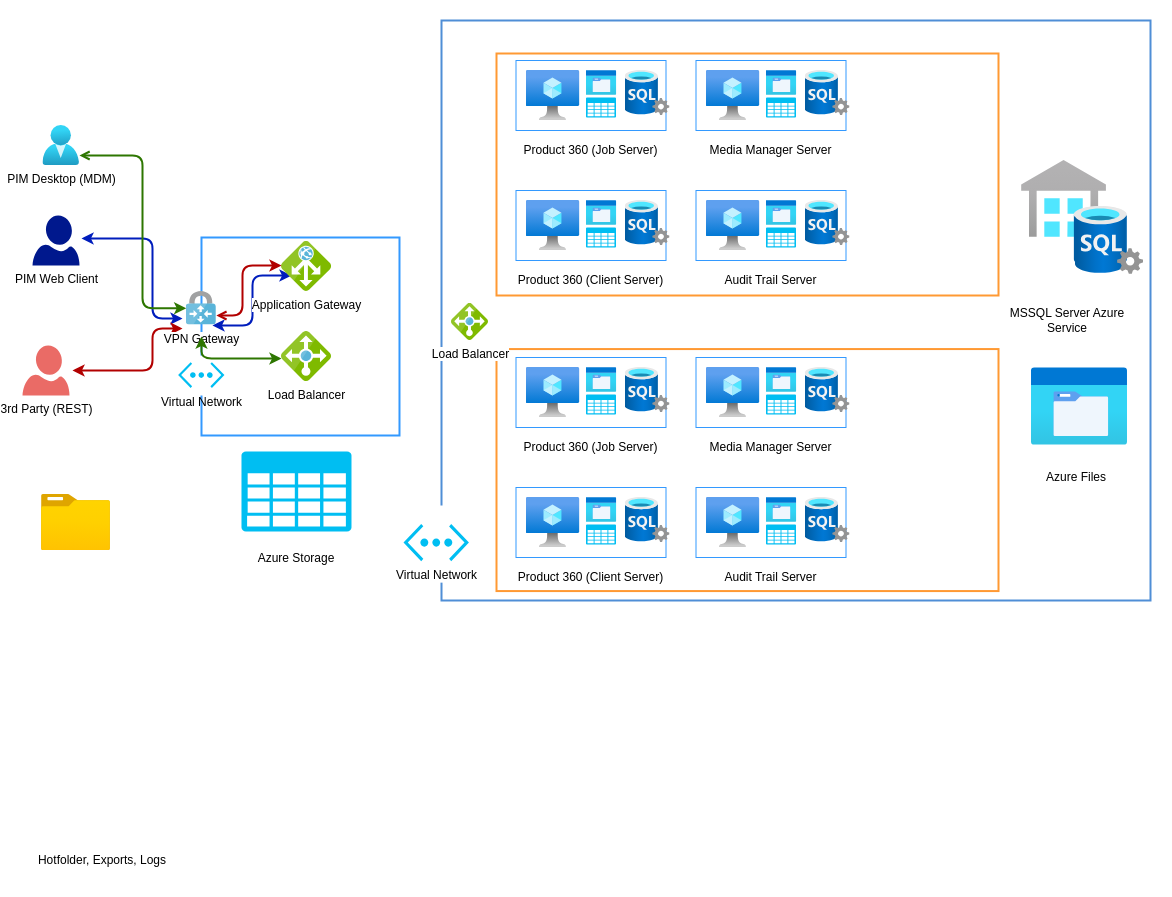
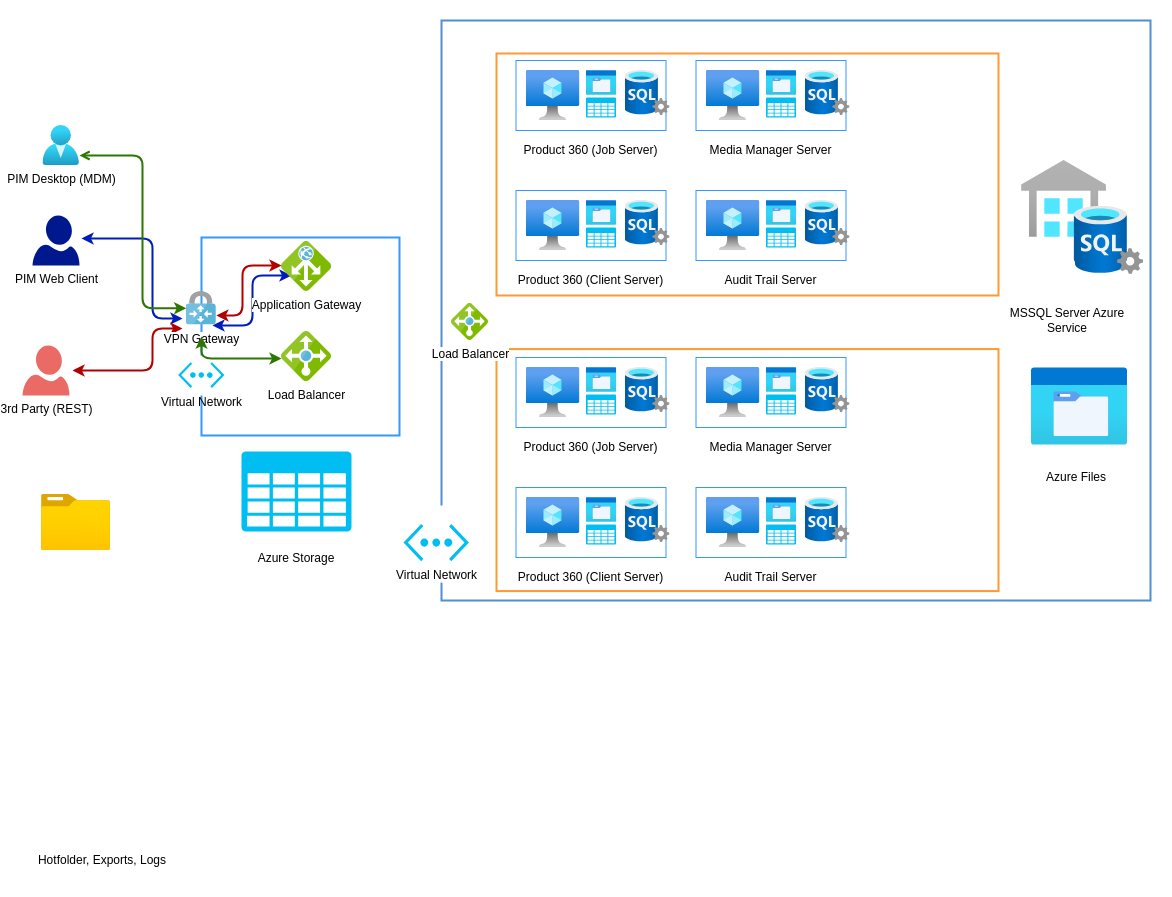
- <mxCell id="89" value="" style="endArrow=open;startArrow=classic;html=1;strokeWidth=2;edgeStyle=orthogonalEdgeStyle;fillColor=#e51400;strokeColor=#B20000;exitX=0;exitY=0.48;exitDx=0;exitDy=0;exitPerimeter=0;" edge="1" parent="1" source="78" target="77"><mxGeometry x="-71" y="-165" width="50" height="50" as="geometry"><mxPoint x="190" y="338" as="sourcePoint" /><mxPoint x="80.008" y="380" as="targetPoint" /><Array as="points"><mxPoint x="240" y="265" /><mxPoint x="240" y="315" /></Array></mxGeometry></mxCell>
+ <mxCell id="89" value="" style="endArrow=classic;startArrow=classic;html=1;strokeWidth=2;edgeStyle=orthogonalEdgeStyle;fillColor=#e51400;strokeColor=#B20000;exitX=0;exitY=0.48;exitDx=0;exitDy=0;exitPerimeter=0;" edge="1" parent="1" source="78" target="77"><mxGeometry x="-71" y="-165" width="50" height="50" as="geometry"><mxPoint x="190" y="338" as="sourcePoint" /><mxPoint x="80.008" y="380" as="targetPoint" /><Array as="points"><mxPoint x="240" y="265" /><mxPoint x="240" y="315" /></Array></mxGeometry></mxCell>
